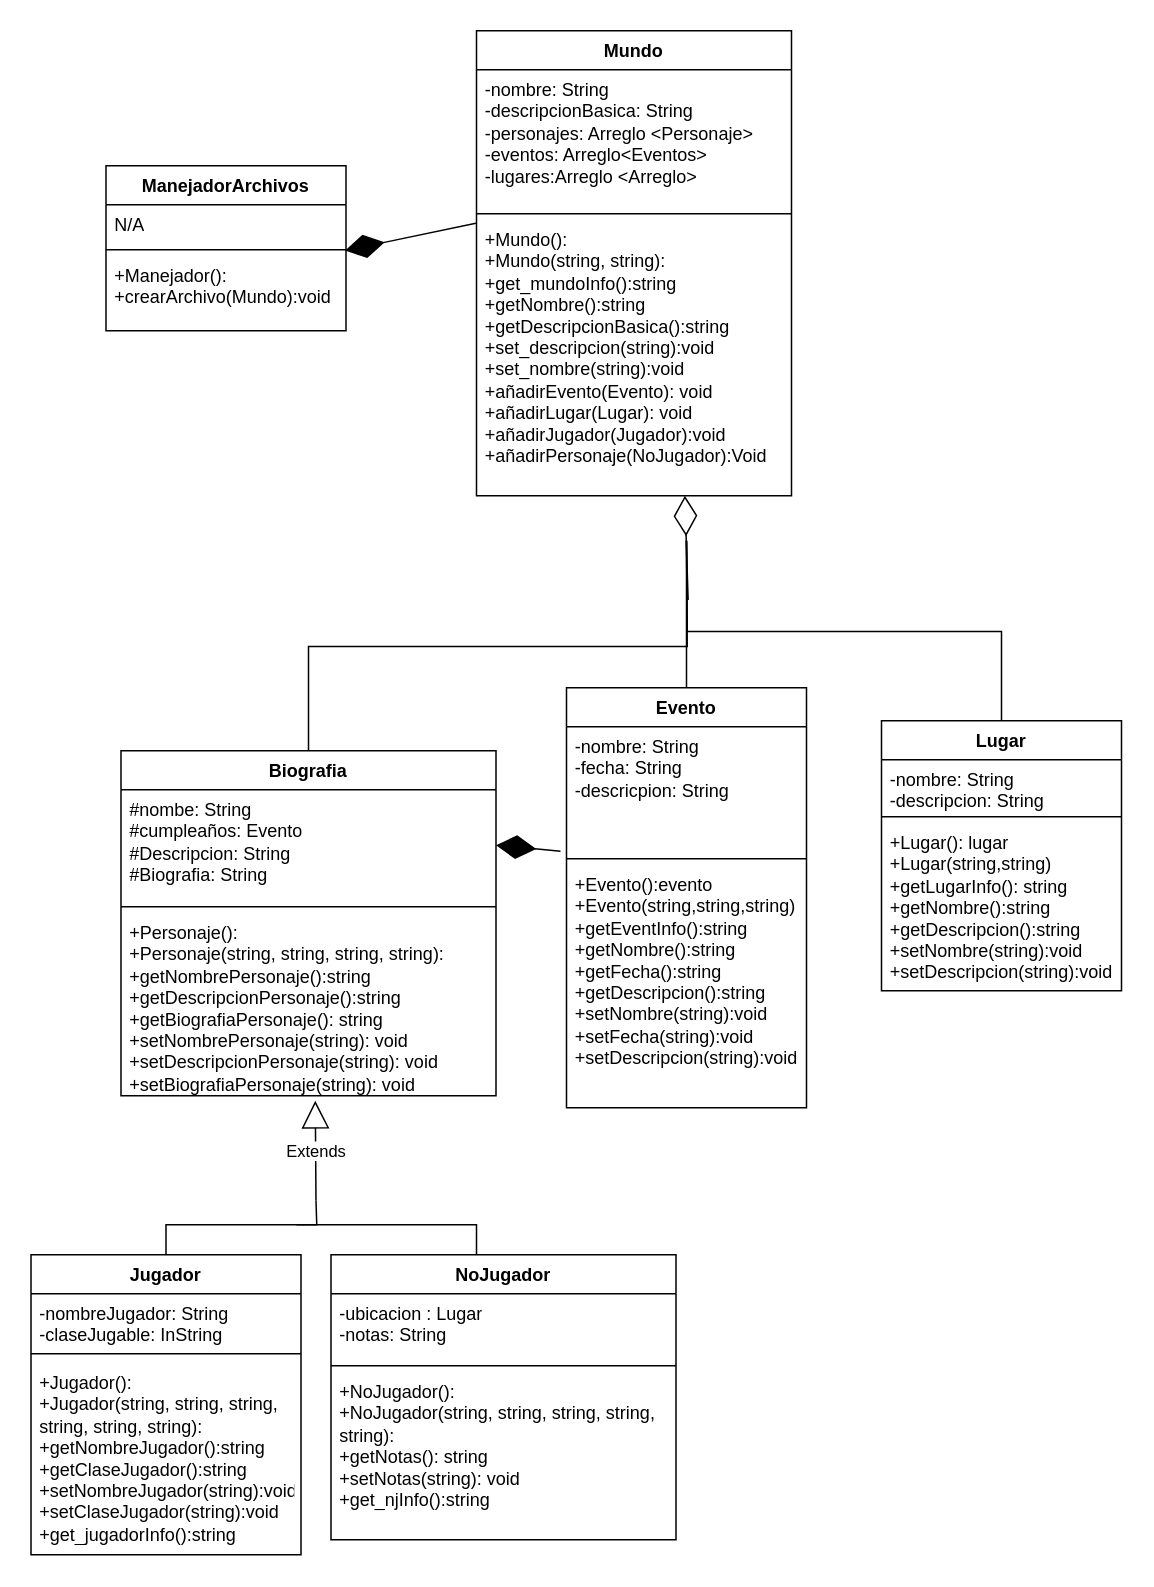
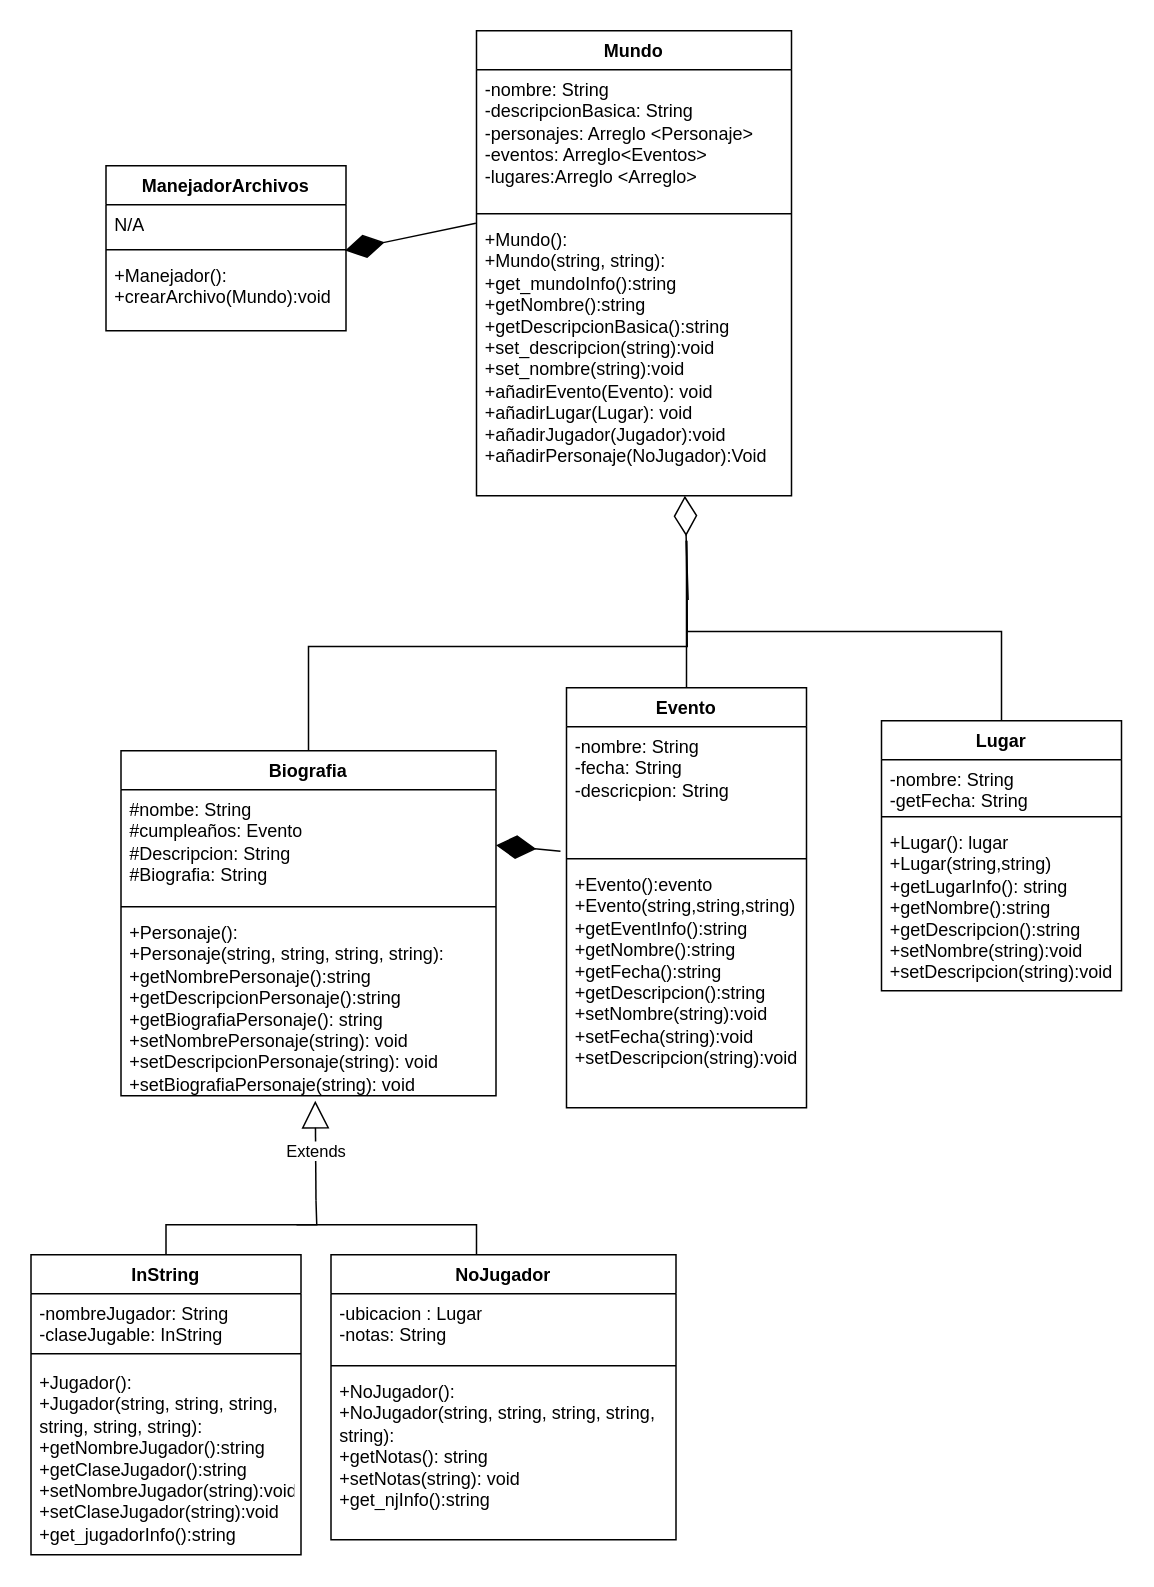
- <mxCell id="18" value="-nombre: String&lt;br&gt;-descripcion: String" style="text;strokeColor=none;fillColor=none;align=left;verticalAlign=top;spacingLeft=4;spacingRight=4;overflow=hidden;rotatable=0;points=[[0,0.5],[1,0.5]];portConstraint=eastwest;whiteSpace=wrap;html=1;" parent="17" vertex="1"><mxGeometry y="26" width="160" height="34" as="geometry" /></mxCell>
+ <mxCell id="18" value="-nombre: String&lt;br&gt;-getFecha: String" style="text;strokeColor=none;fillColor=none;align=left;verticalAlign=top;spacingLeft=4;spacingRight=4;overflow=hidden;rotatable=0;points=[[0,0.5],[1,0.5]];portConstraint=eastwest;whiteSpace=wrap;html=1;" parent="17" vertex="1"><mxGeometry y="26" width="160" height="34" as="geometry" /></mxCell>
- <mxCell id="23" value="Jugador" style="swimlane;fontStyle=1;align=center;verticalAlign=top;childLayout=stackLayout;horizontal=1;startSize=26;horizontalStack=0;resizeParent=1;resizeParentMax=0;resizeLast=0;collapsible=1;marginBottom=0;whiteSpace=wrap;html=1;" parent="1" vertex="1"><mxGeometry x="20" y="836" width="180" height="200" as="geometry" /></mxCell>
+ <mxCell id="23" value="InString" style="swimlane;fontStyle=1;align=center;verticalAlign=top;childLayout=stackLayout;horizontal=1;startSize=26;horizontalStack=0;resizeParent=1;resizeParentMax=0;resizeLast=0;collapsible=1;marginBottom=0;whiteSpace=wrap;html=1;" parent="1" vertex="1"><mxGeometry x="20" y="836" width="180" height="200" as="geometry" /></mxCell>
